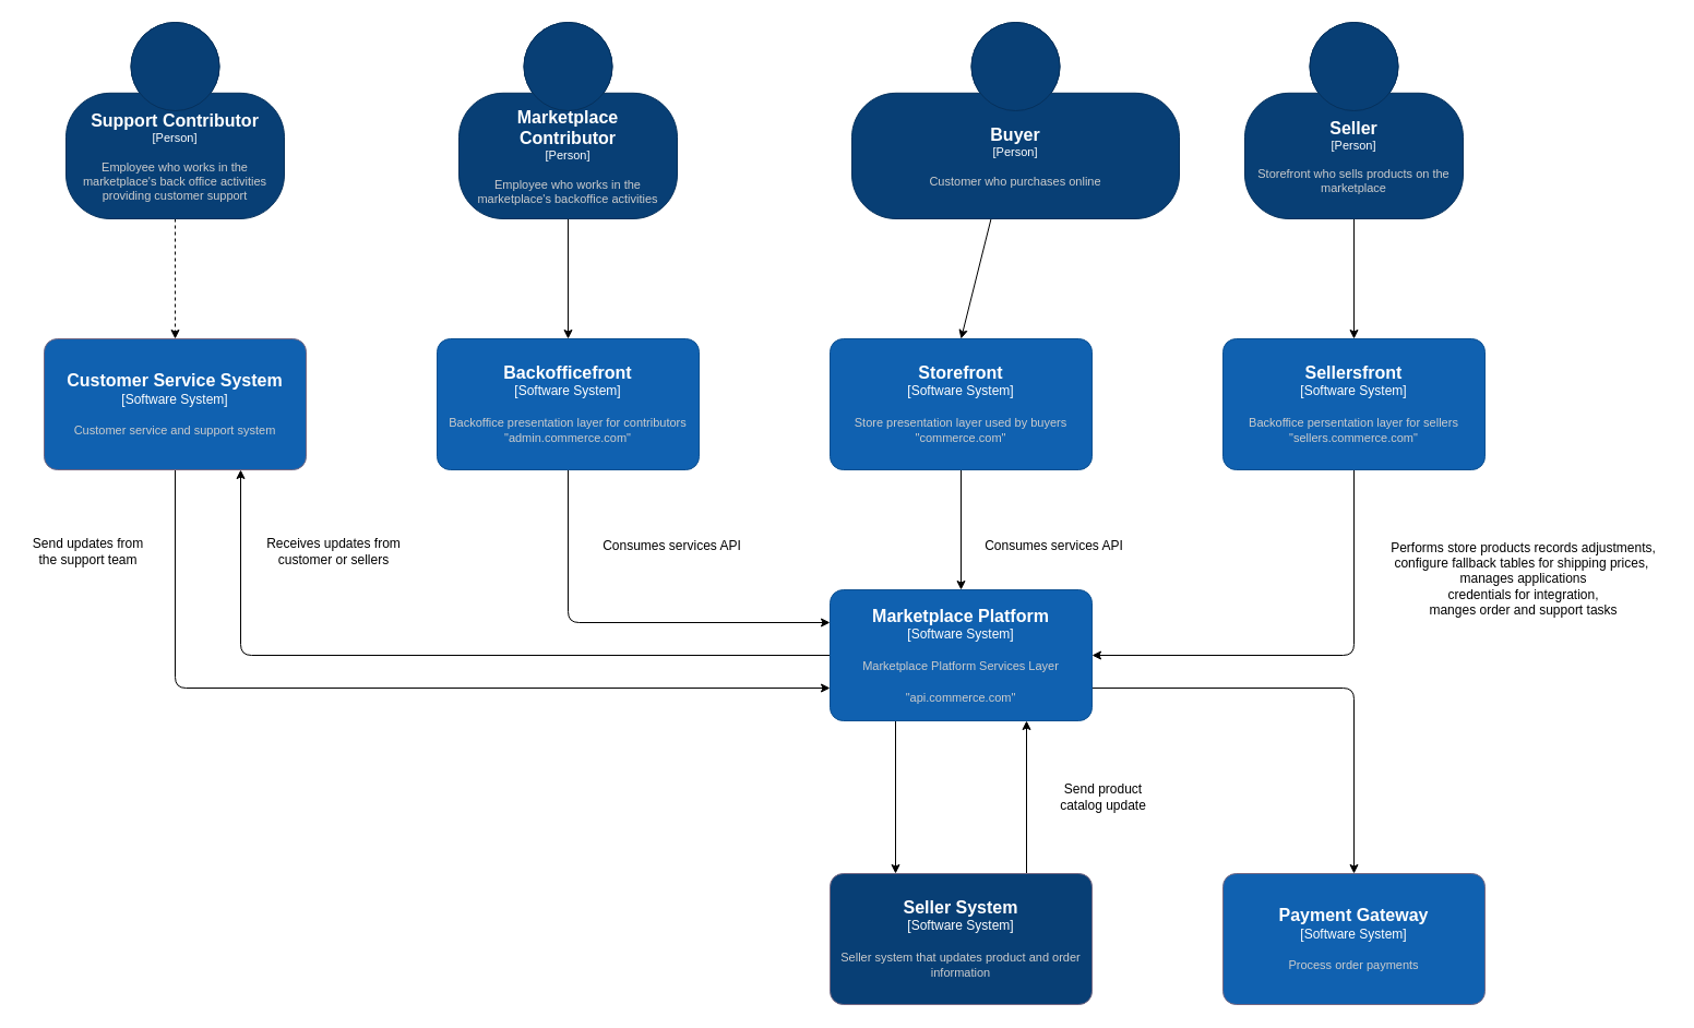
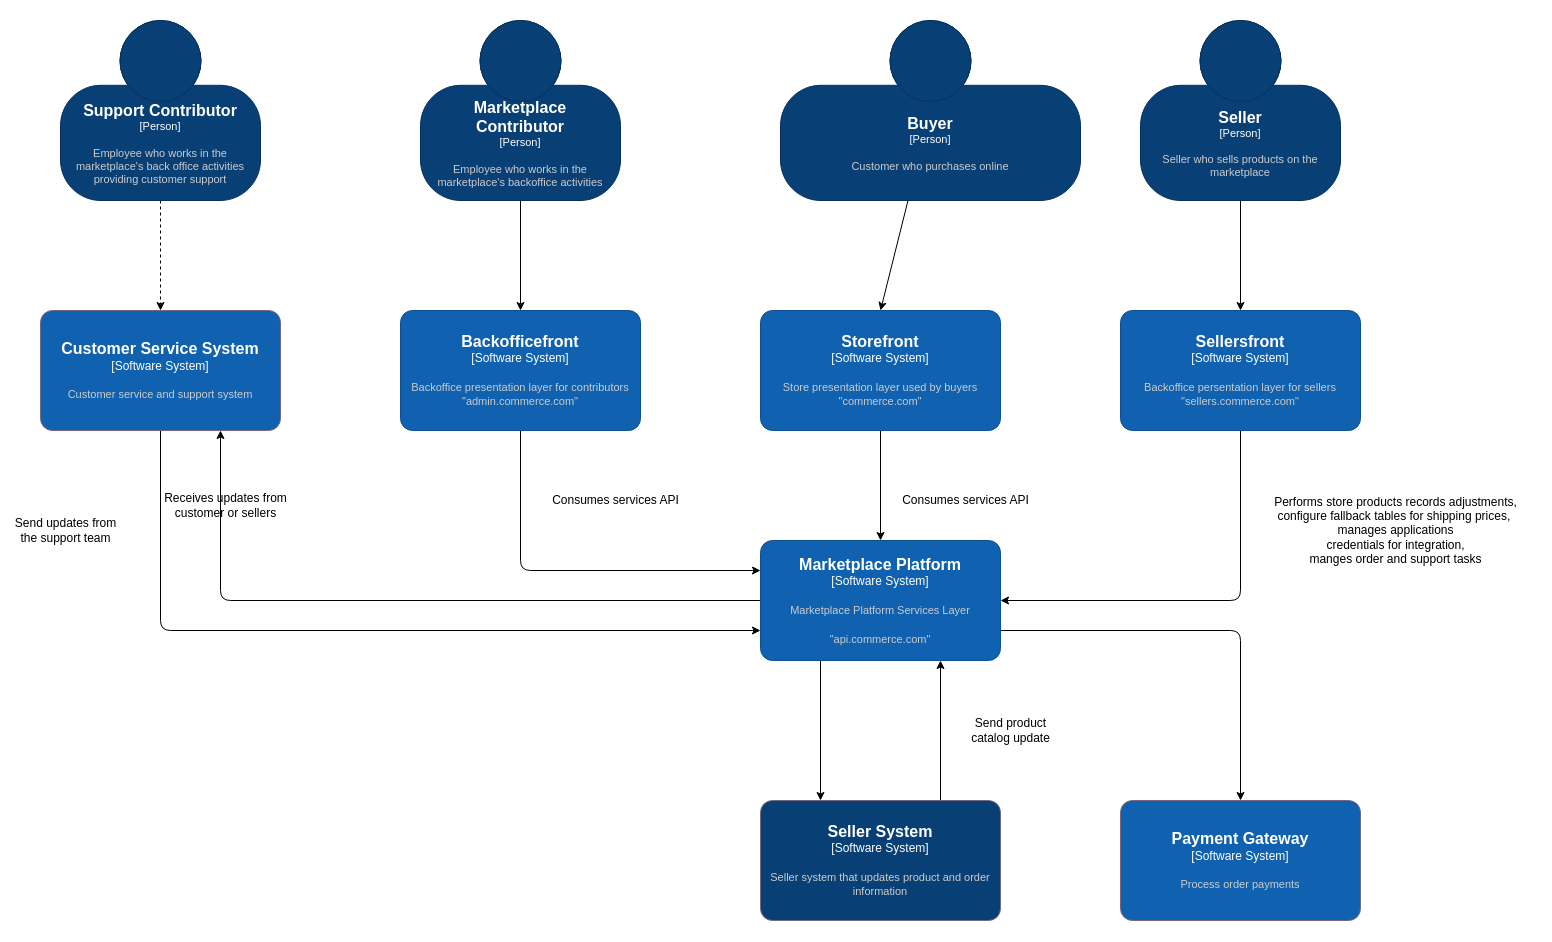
- <mxCell id="17" value="&lt;font style=&quot;font-size: 16px&quot;&gt;&lt;b&gt;Seller&lt;/b&gt;&lt;/font&gt;&lt;div&gt;[Person]&lt;/div&gt;&lt;br&gt;&lt;div&gt;&lt;font style=&quot;font-size: 11px&quot;&gt;&lt;font color=&quot;#cccccc&quot;&gt;Storefront who sells products on the marketplace&lt;/font&gt;&lt;/div&gt;" style="html=1;fontSize=11;dashed=0;whiteSpace=wrap;fillColor=#083F75;strokeColor=#06315C;fontColor=#ffffff;shape=mxgraph.c4.person2;align=center;metaEdit=1;points=[[0.5,0,0],[1,0.5,0],[1,0.75,0],[0.75,1,0],[0.5,1,0],[0.25,1,0],[0,0.75,0],[0,0.5,0]];resizable=0;" parent="1" vertex="1"><mxGeometry x="1140" y="20" width="200" height="180" as="geometry" /></mxCell>
+ <mxCell id="17" value="&lt;font style=&quot;font-size: 16px&quot;&gt;&lt;b&gt;Seller&lt;/b&gt;&lt;/font&gt;&lt;div&gt;[Person]&lt;/div&gt;&lt;br&gt;&lt;div&gt;&lt;font style=&quot;font-size: 11px&quot;&gt;&lt;font color=&quot;#cccccc&quot;&gt;Seller who sells products on the marketplace&lt;/font&gt;&lt;/div&gt;" style="html=1;fontSize=11;dashed=0;whiteSpace=wrap;fillColor=#083F75;strokeColor=#06315C;fontColor=#ffffff;shape=mxgraph.c4.person2;align=center;metaEdit=1;points=[[0.5,0,0],[1,0.5,0],[1,0.75,0],[0.75,1,0],[0.5,1,0],[0.25,1,0],[0,0.75,0],[0,0.5,0]];resizable=0;" parent="1" vertex="1"><mxGeometry x="1140" y="20" width="200" height="180" as="geometry" /></mxCell>
- <mxCell id="26" value="Send updates from &lt;br&gt;the support team" style="text;html=1;align=center;verticalAlign=middle;resizable=0;points=[];autosize=1;strokeColor=none;fillColor=none;" parent="1" vertex="1"><mxGeometry x="20" y="485" width="120" height="40" as="geometry" /></mxCell>
+ <mxCell id="26" value="Send updates from &lt;br&gt;the support team" style="text;html=1;align=center;verticalAlign=middle;resizable=0;points=[];autosize=1;strokeColor=none;fillColor=none;" parent="1" vertex="1"><mxGeometry x="5" y="510" width="120" height="40" as="geometry" /></mxCell>
- <mxCell id="27" value="Receives updates from &lt;br&gt;customer or sellers" style="text;html=1;align=center;verticalAlign=middle;resizable=0;points=[];autosize=1;strokeColor=none;fillColor=none;" parent="1" vertex="1"><mxGeometry x="230" y="485" width="150" height="40" as="geometry" /></mxCell>
+ <mxCell id="27" value="Receives updates from &lt;br&gt;customer or sellers" style="text;html=1;align=center;verticalAlign=middle;resizable=0;points=[];autosize=1;strokeColor=none;fillColor=none;" parent="1" vertex="1"><mxGeometry x="150" y="485" width="150" height="40" as="geometry" /></mxCell>
